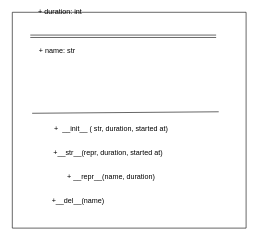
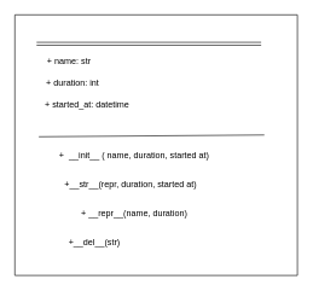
- <mxCell id="4" value="+ duration: int" style="text;html=1;align=center;verticalAlign=middle;whiteSpace=wrap;rounded=0;" vertex="1" parent="1"><mxGeometry x="50" y="5" width="100" height="30" as="geometry" /></mxCell>
+ <mxCell id="4" value="+ duration: int" style="text;html=1;align=center;verticalAlign=middle;whiteSpace=wrap;rounded=0;" vertex="1" parent="1"><mxGeometry x="50" y="100" width="100" height="30" as="geometry" /></mxCell>
+ <mxCell id="5" value="+ started_at: datetime" style="text;html=1;align=center;verticalAlign=middle;whiteSpace=wrap;rounded=0;" vertex="1" parent="1"><mxGeometry x="50" y="130" width="140" height="30" as="geometry" /></mxCell>
- <mxCell id="9" value="+&amp;nbsp; __init__ ( str, duration, started at)" style="text;html=1;align=center;verticalAlign=middle;whiteSpace=wrap;rounded=0;" vertex="1" parent="1"><mxGeometry x="60" y="200" width="250" height="30" as="geometry" /></mxCell>
+ <mxCell id="9" value="+&amp;nbsp; __init__ ( name, duration, started at)" style="text;html=1;align=center;verticalAlign=middle;whiteSpace=wrap;rounded=0;" vertex="1" parent="1"><mxGeometry x="60" y="200" width="250" height="30" as="geometry" /></mxCell>
- <mxCell id="10" value="+__del__(name)" style="text;html=1;align=center;verticalAlign=middle;whiteSpace=wrap;rounded=0;" vertex="1" parent="1"><mxGeometry x="100" y="320" width="60" height="30" as="geometry" /></mxCell>
+ <mxCell id="10" value="+__del__(str)" style="text;html=1;align=center;verticalAlign=middle;whiteSpace=wrap;rounded=0;" vertex="1" parent="1"><mxGeometry x="100" y="320" width="60" height="30" as="geometry" /></mxCell>
